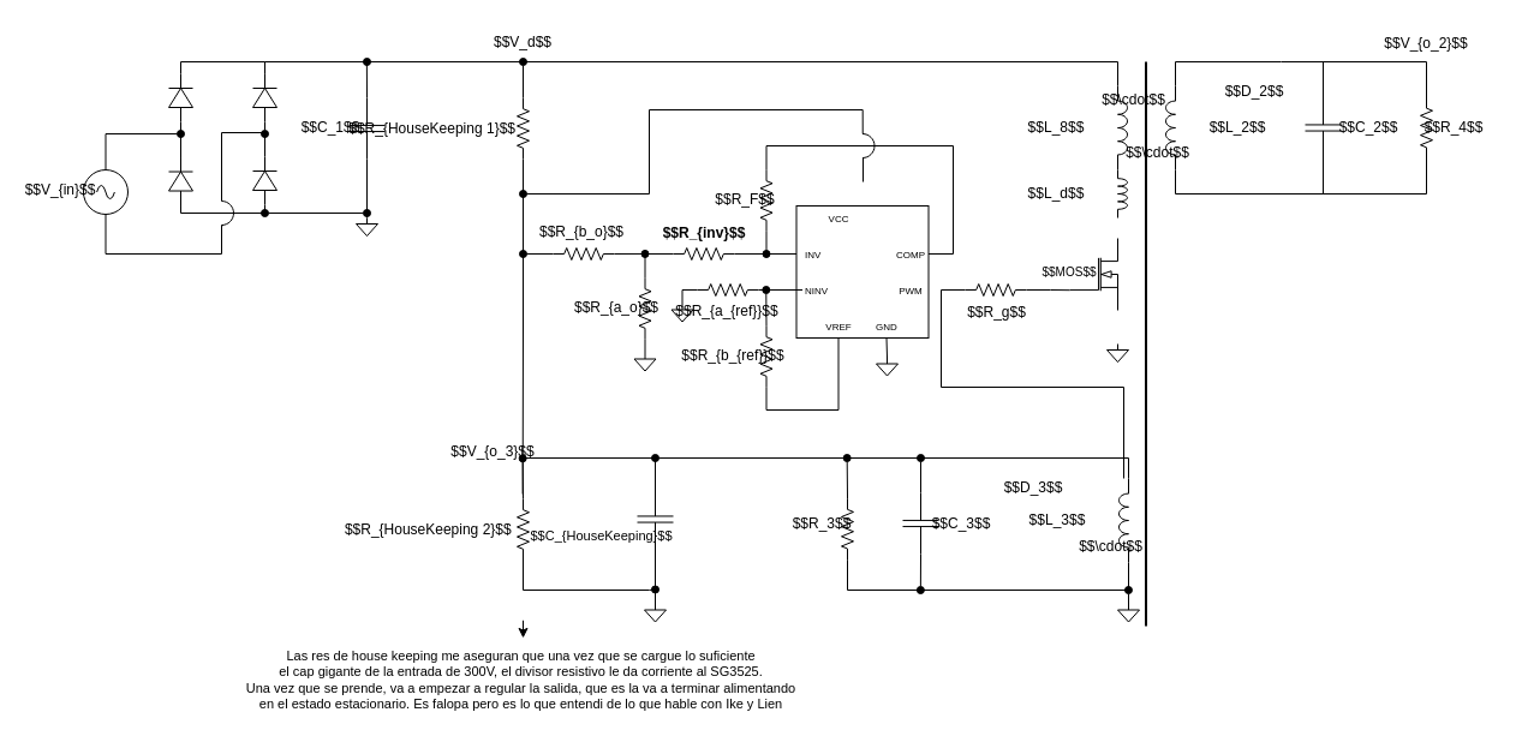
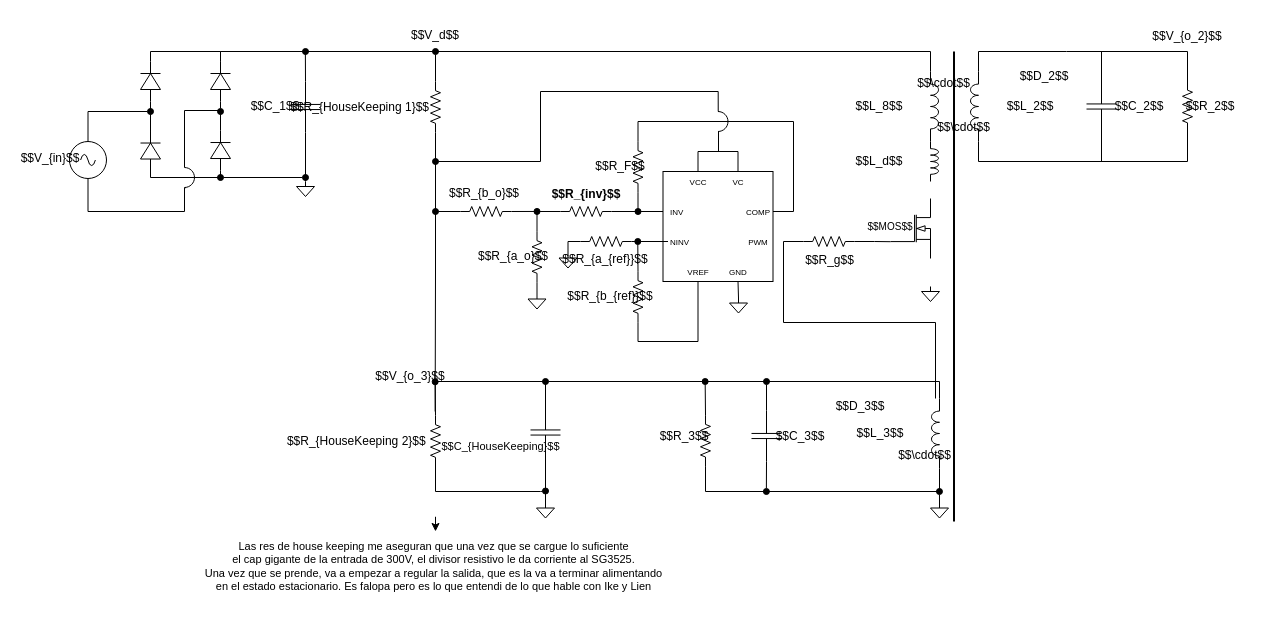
- <mxCell id="107" value="$$R_4$$" style="text;html=1;strokeColor=none;fillColor=none;align=center;verticalAlign=middle;whiteSpace=wrap;rounded=0;" parent="1" vertex="1"><mxGeometry x="1180" y="91" width="60" height="30" as="geometry" /></mxCell>
+ <mxCell id="107" value="$$R_2$$" style="text;html=1;strokeColor=none;fillColor=none;align=center;verticalAlign=middle;whiteSpace=wrap;rounded=0;" parent="1" vertex="1"><mxGeometry x="1180" y="91" width="60" height="30" as="geometry" /></mxCell>
+ <mxCell id="62" style="edgeStyle=orthogonalEdgeStyle;rounded=0;orthogonalLoop=1;jettySize=auto;html=1;exitX=0.5;exitY=0;exitDx=0;exitDy=0;entryX=0.5;entryY=0;entryDx=0;entryDy=0;endArrow=none;endFill=0;" parent="60" source="63" target="64" edge="1"><mxGeometry relative="1" as="geometry"><Array as="points"><mxPoint x="35" y="-20" /><mxPoint x="75" y="-20" /></Array></mxGeometry></mxCell>
+ <mxCell id="64" value="&lt;div style=&quot;text-align: left;&quot;&gt;&lt;span style=&quot;font-size: 8px;&quot;&gt;VC&lt;/span&gt;&lt;/div&gt;" style="text;html=1;strokeColor=none;fillColor=none;align=center;verticalAlign=middle;whiteSpace=wrap;rounded=0;" parent="60" vertex="1"><mxGeometry x="60" width="30" height="20" as="geometry" /></mxCell>
